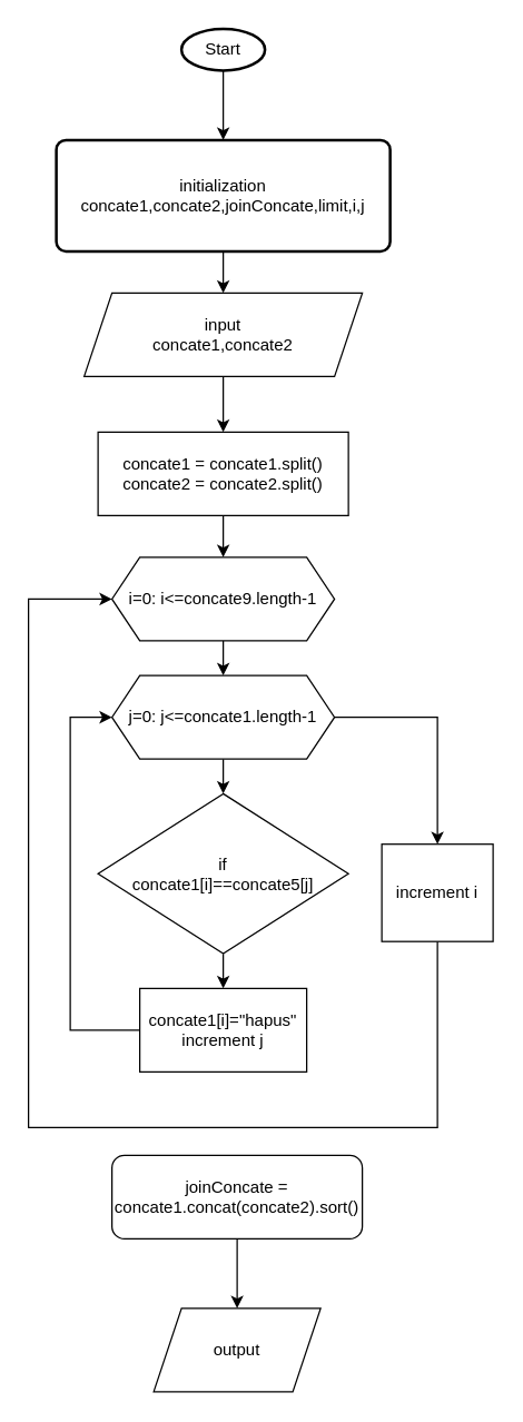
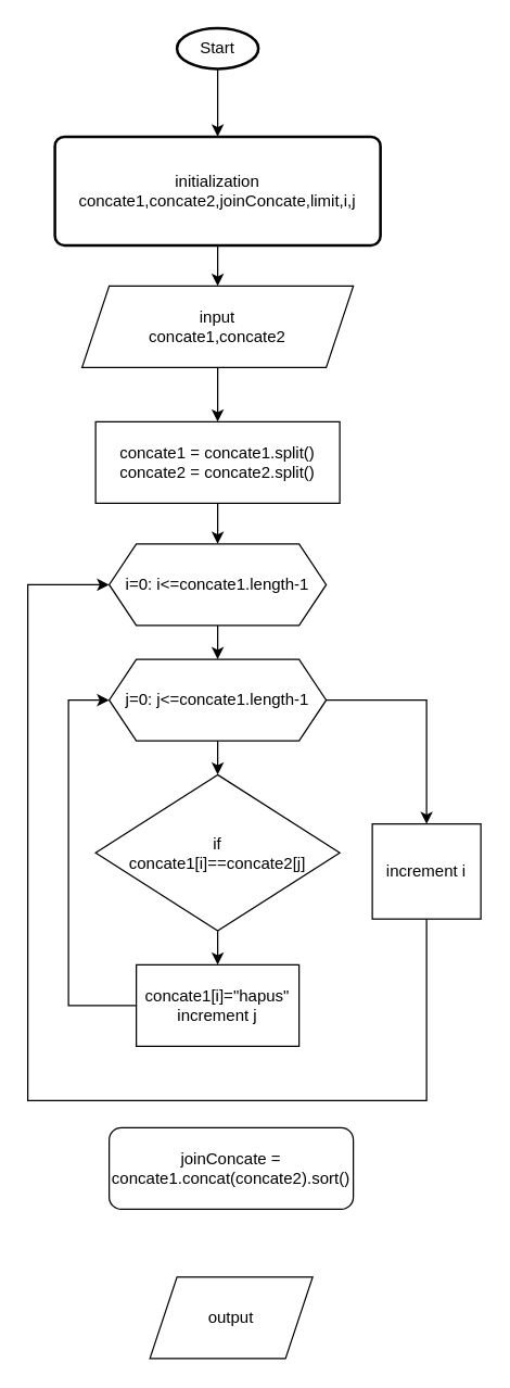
- <mxCell id="13" value="i=0: i&amp;lt;=concate9.length-1" style="shape=hexagon;perimeter=hexagonPerimeter2;whiteSpace=wrap;html=1;fixedSize=1;" vertex="1" parent="1"><mxGeometry x="80" y="400" width="160" height="60" as="geometry" /></mxCell>
+ <mxCell id="13" value="i=0: i&amp;lt;=concate1.length-1" style="shape=hexagon;perimeter=hexagonPerimeter2;whiteSpace=wrap;html=1;fixedSize=1;" vertex="1" parent="1"><mxGeometry x="80" y="400" width="160" height="60" as="geometry" /></mxCell>
- <mxCell id="18" value="if&lt;br&gt;concate1[i]==concate5[j]" style="rhombus;whiteSpace=wrap;html=1;" vertex="1" parent="1"><mxGeometry x="70" y="570" width="180" height="115" as="geometry" /></mxCell>
+ <mxCell id="18" value="if&lt;br&gt;concate1[i]==concate2[j]" style="rhombus;whiteSpace=wrap;html=1;" vertex="1" parent="1"><mxGeometry x="70" y="570" width="180" height="115" as="geometry" /></mxCell>
- <mxCell id="23" value="" style="edgeStyle=orthogonalEdgeStyle;rounded=0;orthogonalLoop=1;jettySize=auto;html=1;" edge="1" parent="1" source="24" target="9"><mxGeometry relative="1" as="geometry" /></mxCell>
